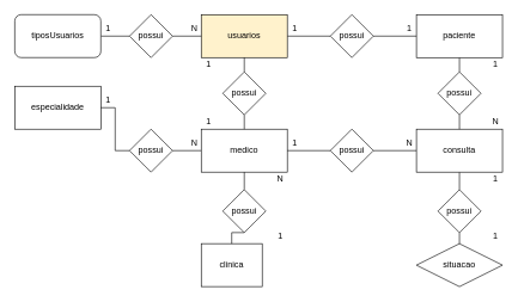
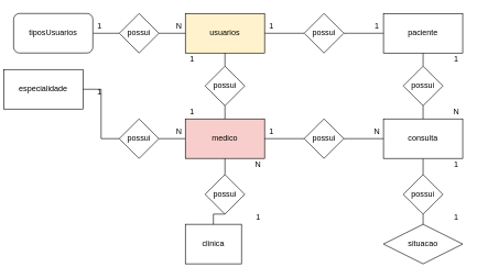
- <mxCell id="15" value="especialidade" style="rounded=0;whiteSpace=wrap;html=1;" parent="1" vertex="1"><mxGeometry x="20" y="120" width="120" height="60" as="geometry" /></mxCell>
+ <mxCell id="15" value="especialidade" style="rounded=0;whiteSpace=wrap;html=1;" parent="1" vertex="1"><mxGeometry x="5" y="105" width="120" height="60" as="geometry" /></mxCell>
- <mxCell id="13" value="medico" style="rounded=0;whiteSpace=wrap;html=1;" parent="1" vertex="1"><mxGeometry x="280" y="180" width="120" height="60" as="geometry" /></mxCell>
+ <mxCell id="13" value="medico" style="rounded=0;whiteSpace=wrap;html=1;fillColor=#f8cecc;" parent="1" vertex="1"><mxGeometry x="280" y="180" width="120" height="60" as="geometry" /></mxCell>
